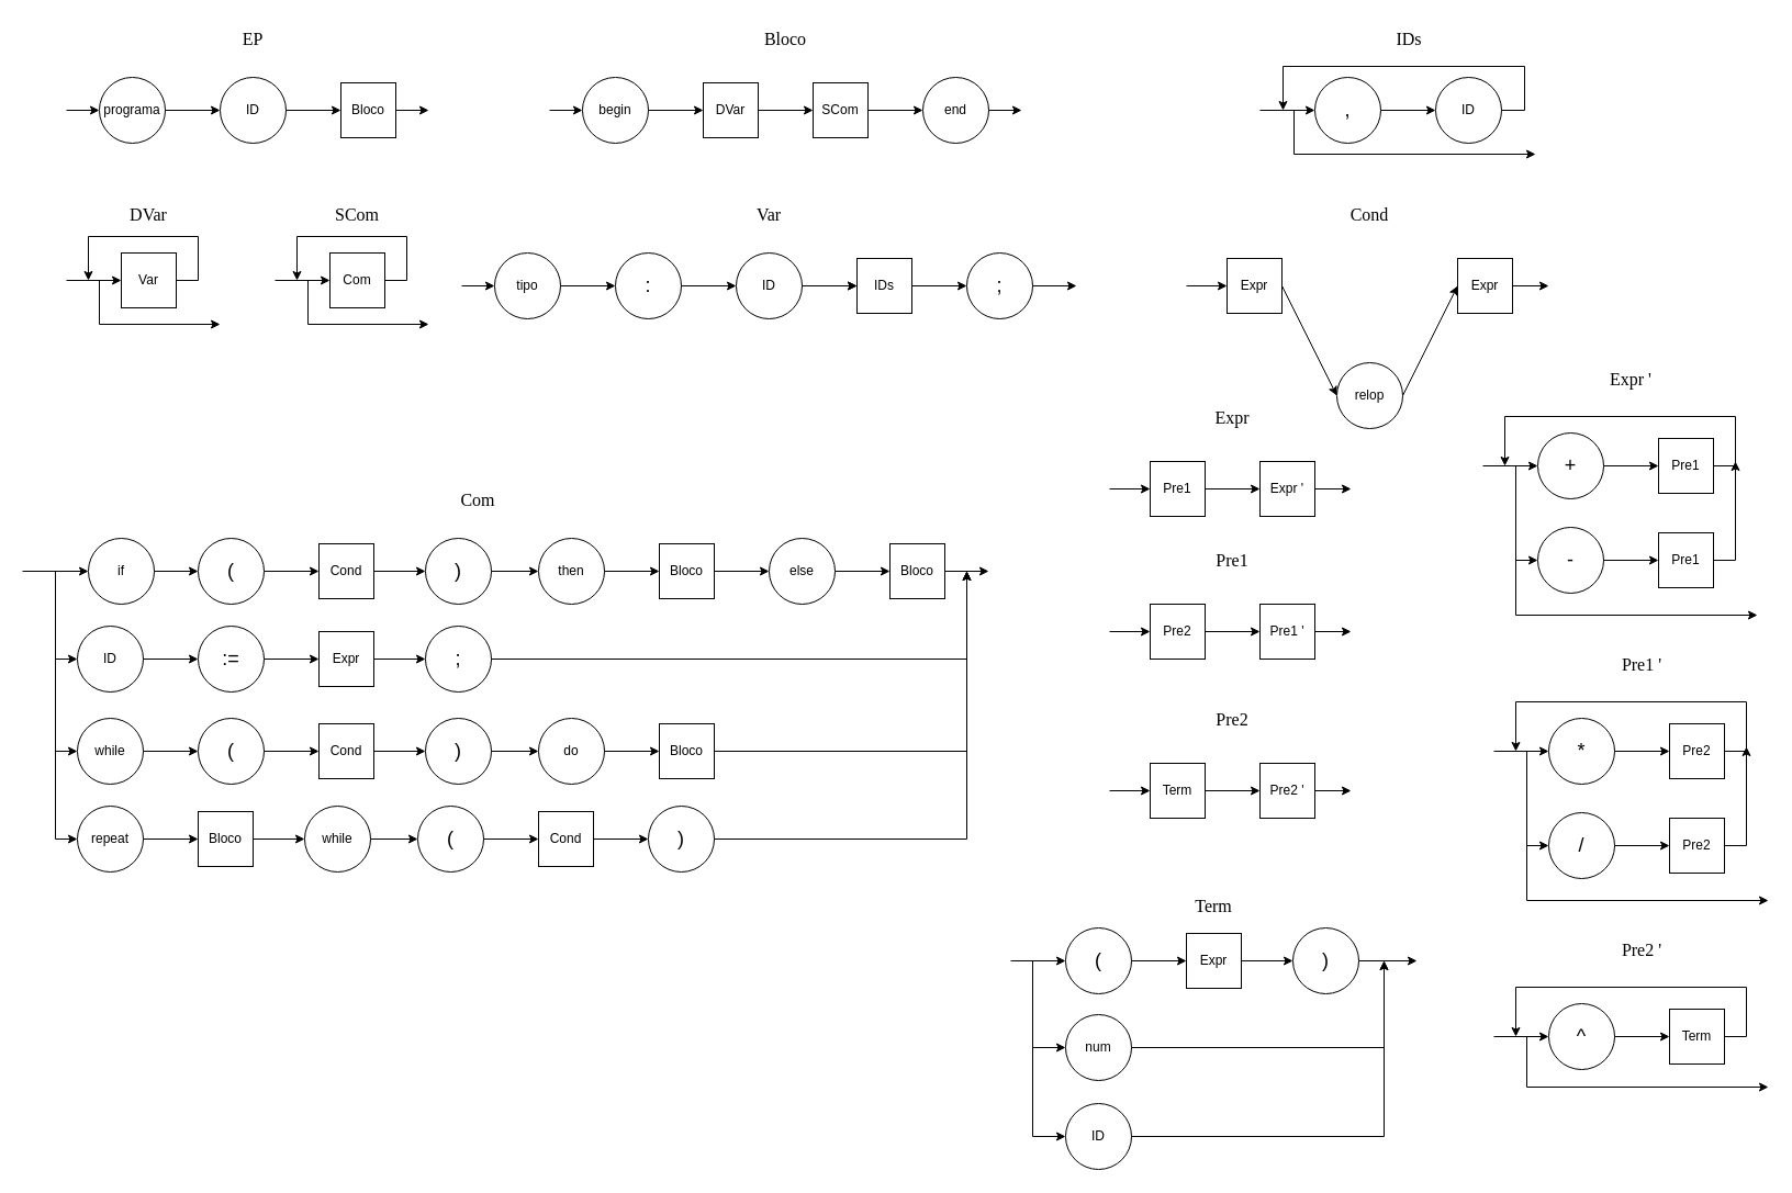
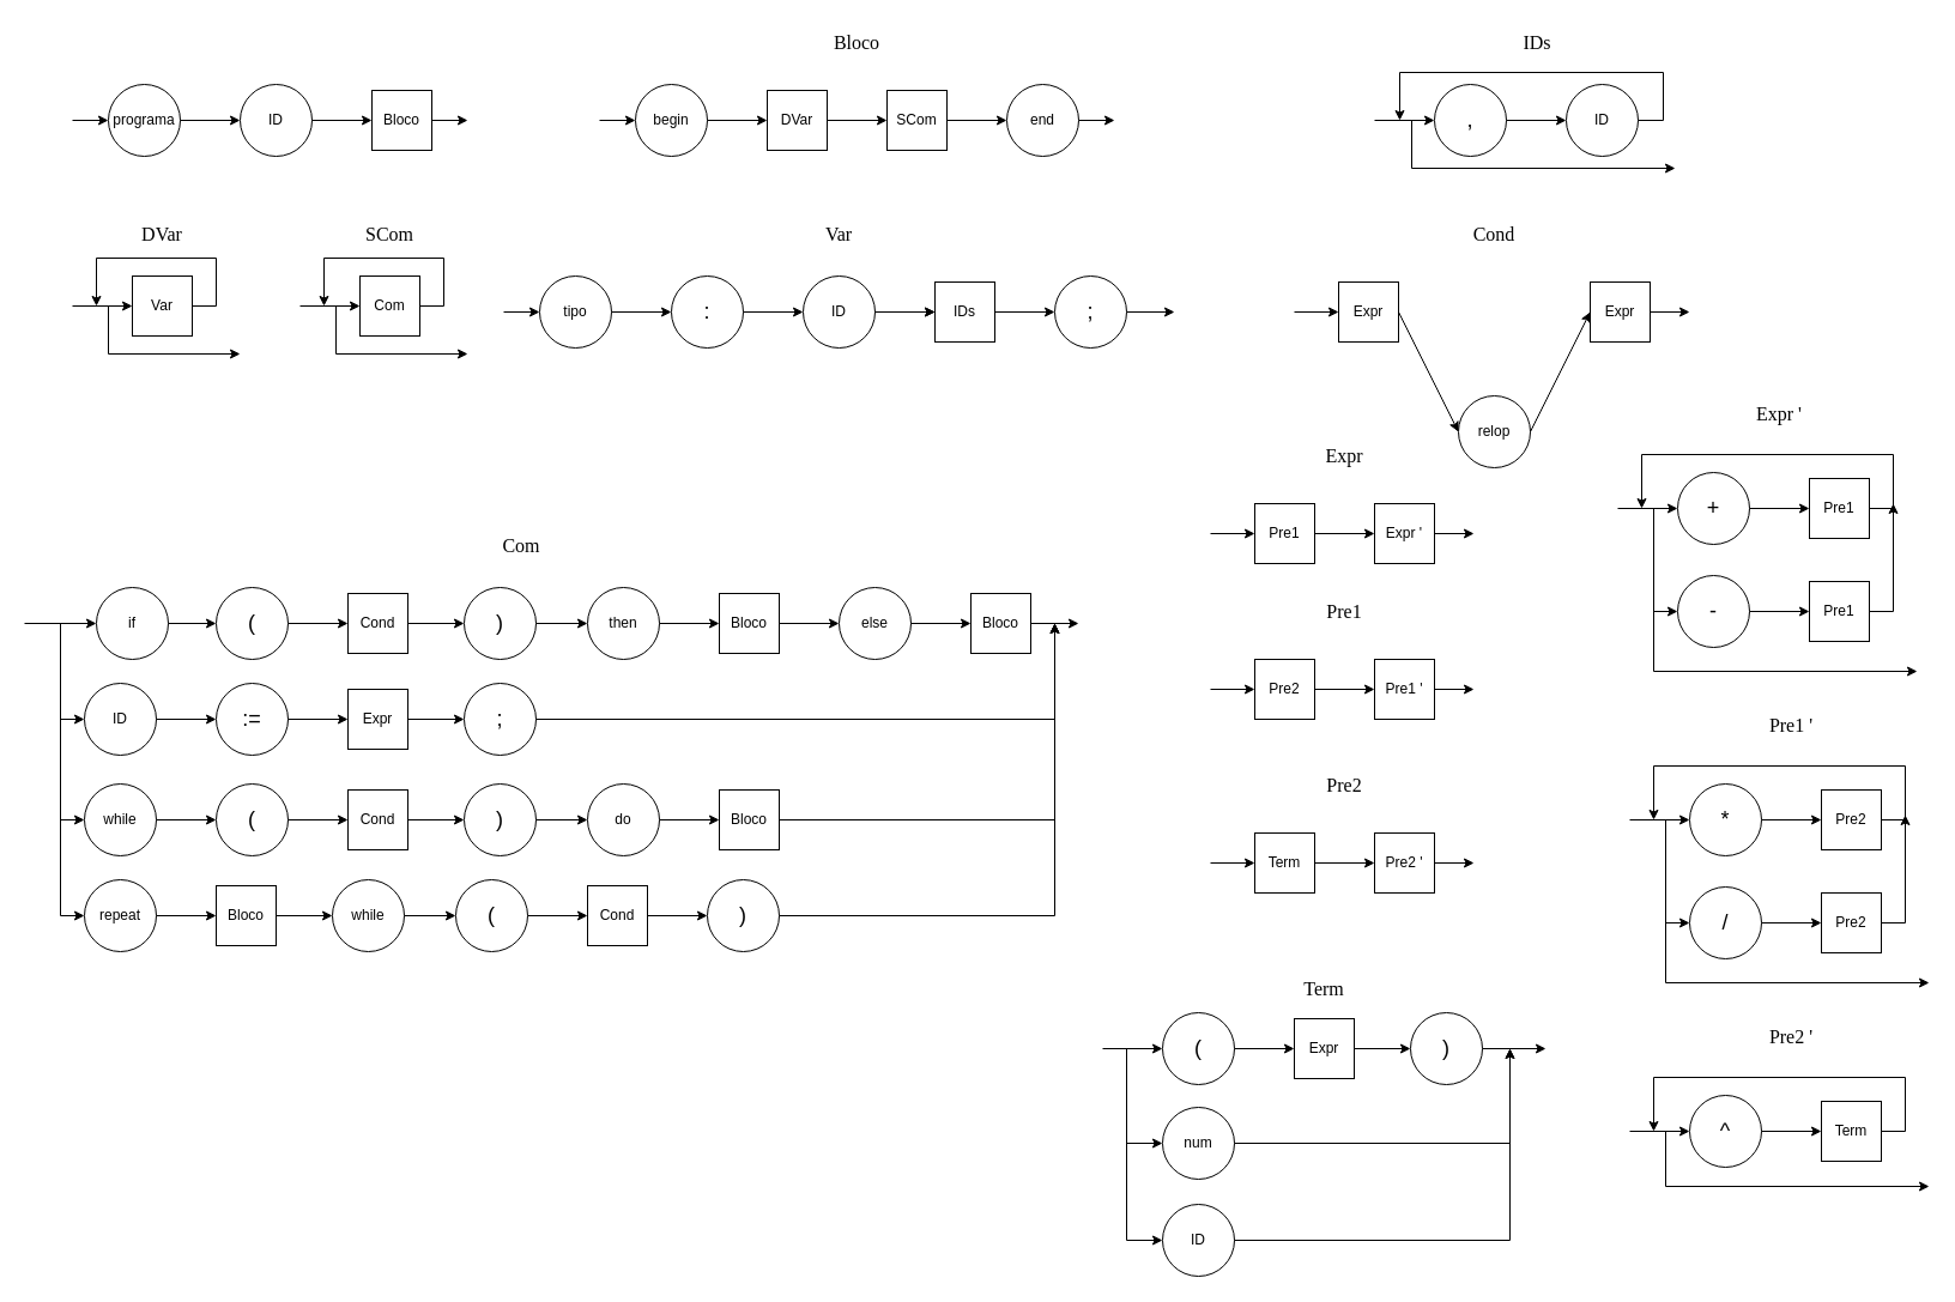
- <mxCell id="2" value="EP" style="text;html=1;strokeColor=none;fillColor=none;align=center;verticalAlign=middle;whiteSpace=wrap;rounded=0;fontFamily=Verdana;fontSize=16;" parent="1" vertex="1"><mxGeometry x="175" y="20" width="110" height="30" as="geometry" /></mxCell>
